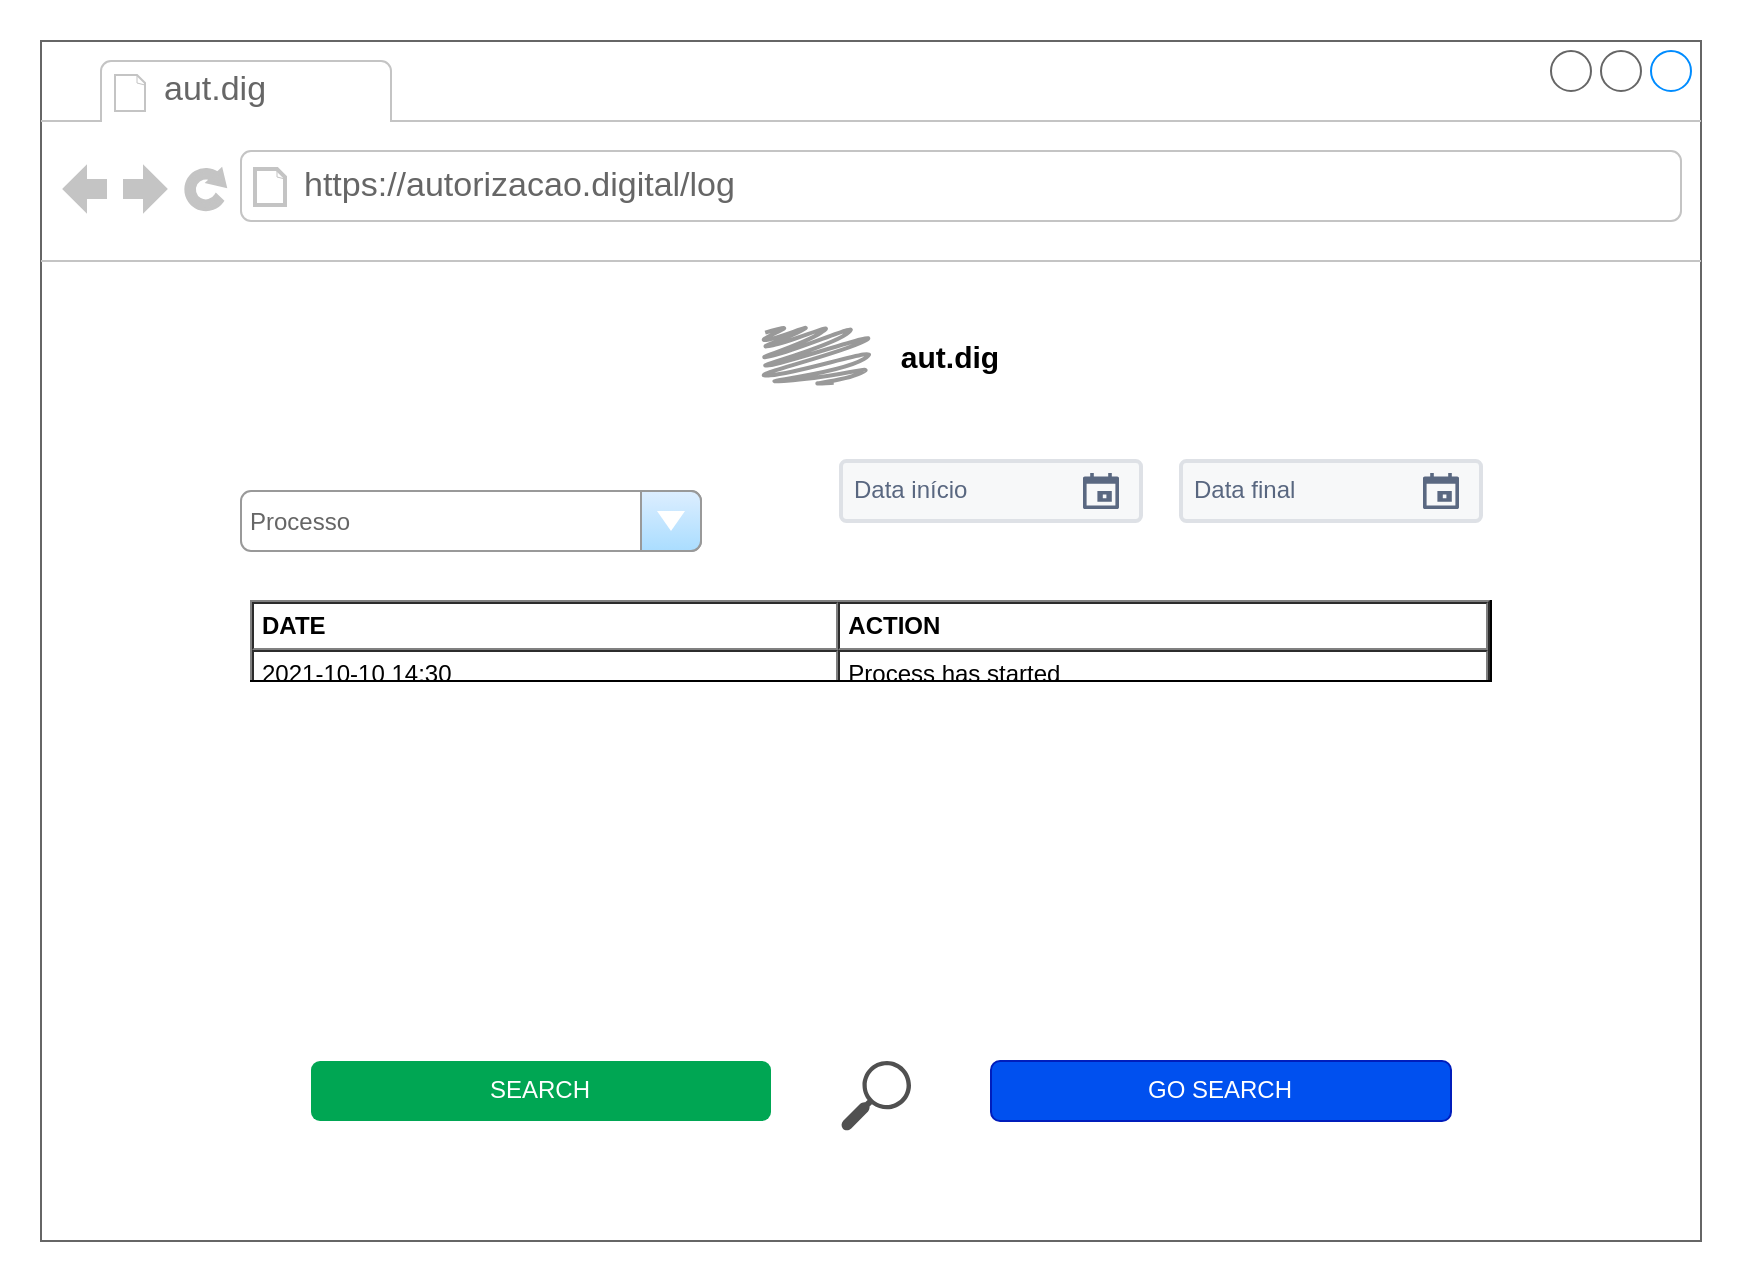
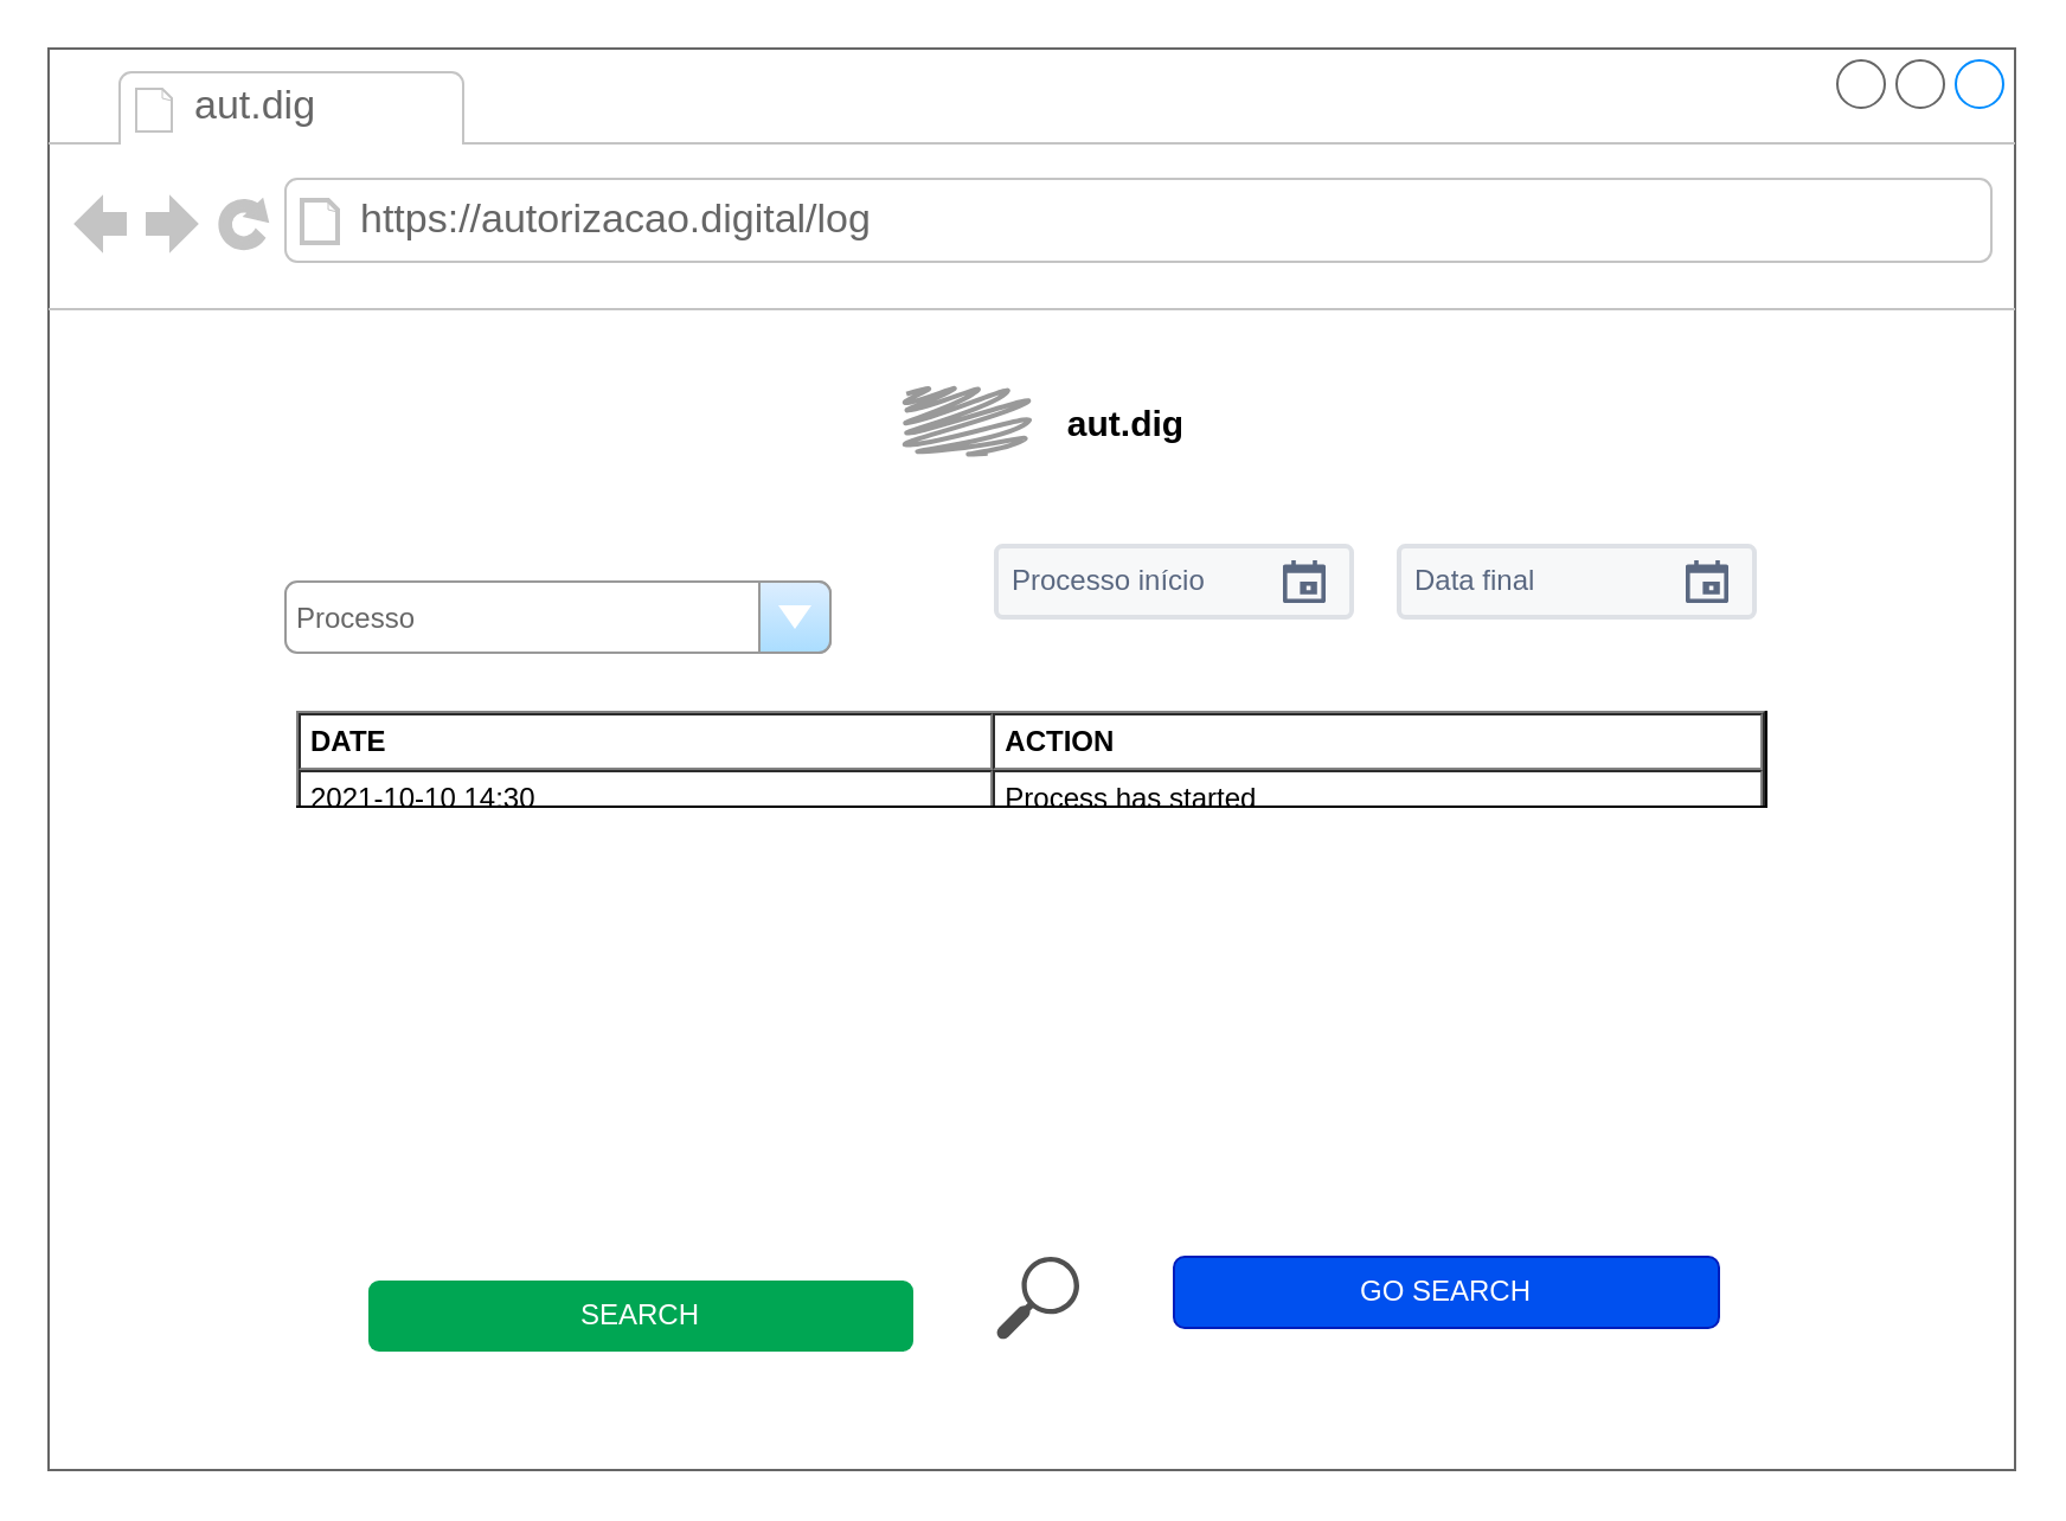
- <mxCell id="6" value="Data início" style="rounded=1;arcSize=9;fillColor=#F7F8F9;align=left;spacingLeft=5;strokeColor=#DEE1E6;html=1;strokeWidth=2;fontColor=#596780;fontSize=12" vertex="1" parent="2"><mxGeometry x="400" y="210" width="150" height="30" as="geometry" /></mxCell>
+ <mxCell id="6" value="Processo início" style="rounded=1;arcSize=9;fillColor=#F7F8F9;align=left;spacingLeft=5;strokeColor=#DEE1E6;html=1;strokeWidth=2;fontColor=#596780;fontSize=12" vertex="1" parent="2"><mxGeometry x="400" y="210" width="150" height="30" as="geometry" /></mxCell>
- <mxCell id="14" value="&lt;font color=&quot;#ffffff&quot;&gt;SEARCH&lt;/font&gt;" style="rounded=1;whiteSpace=wrap;html=1;align=center;fillColor=#00A653;strokeColor=none;" vertex="1" parent="1"><mxGeometry x="155" y="530" width="230" height="30" as="geometry" /></mxCell>
+ <mxCell id="14" value="&lt;font color=&quot;#ffffff&quot;&gt;SEARCH&lt;/font&gt;" style="rounded=1;whiteSpace=wrap;html=1;align=center;fillColor=#00A653;strokeColor=none;" vertex="1" parent="1"><mxGeometry x="155" y="540" width="230" height="30" as="geometry" /></mxCell>
